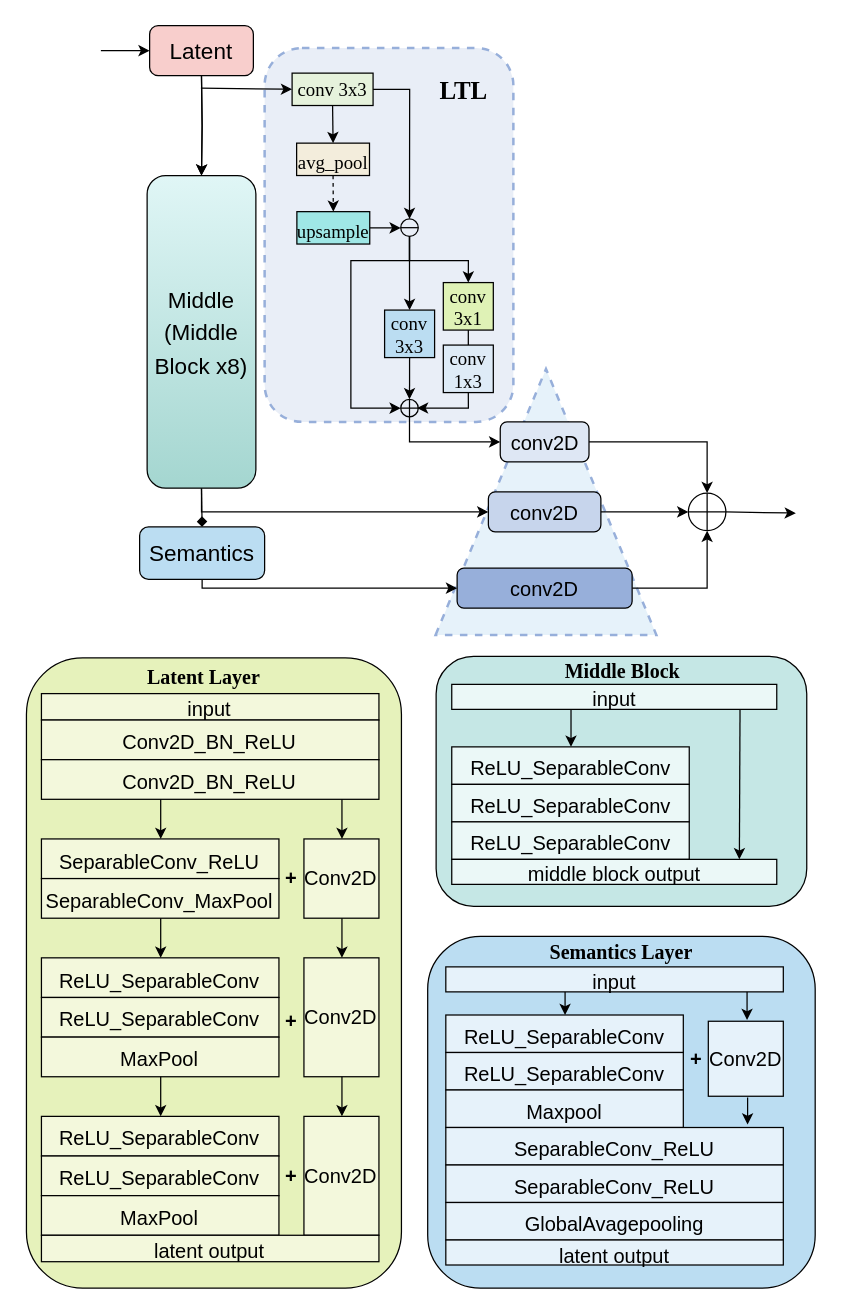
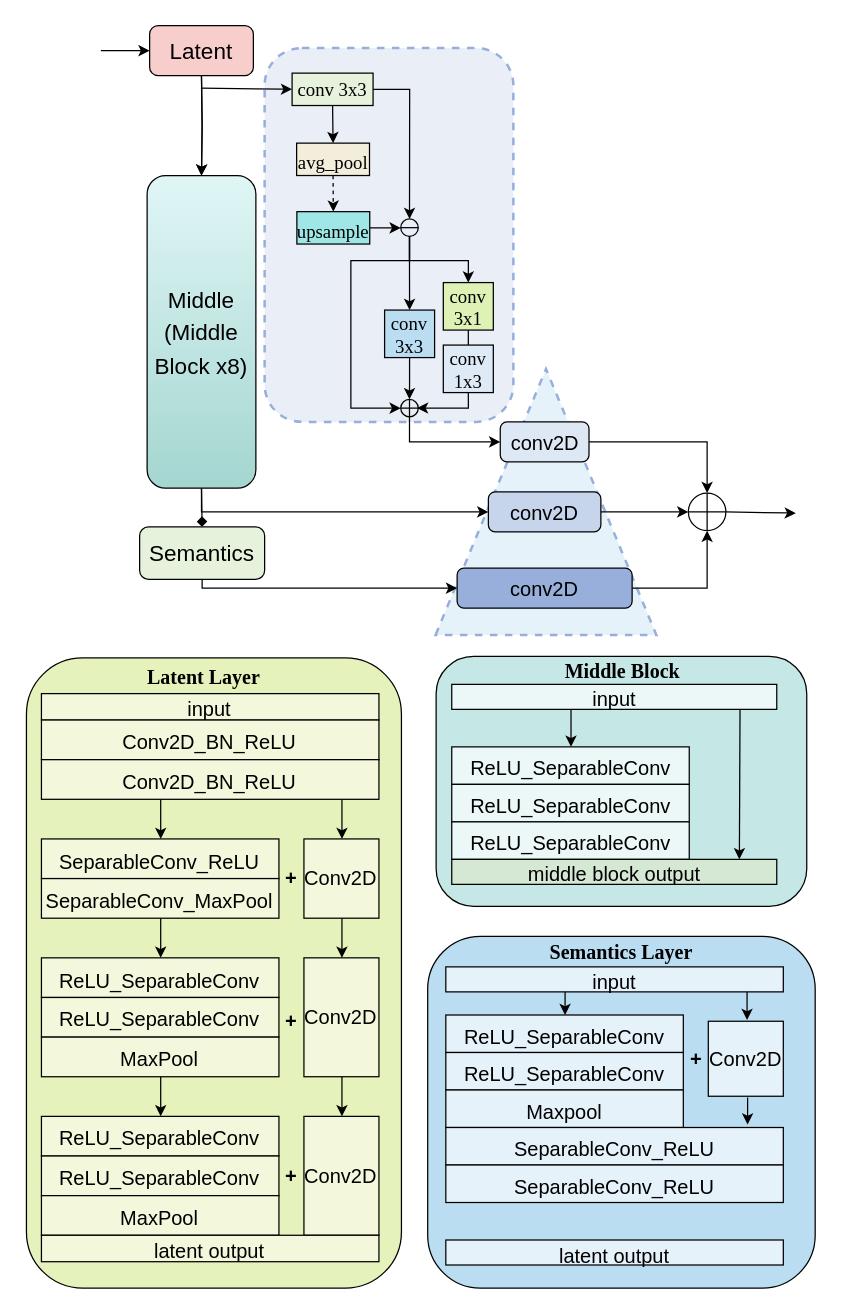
- <mxCell id="98" value="&lt;b style=&quot;font-size: 20px;&quot;&gt;LTL&lt;/b&gt;" style="text;html=1;align=center;verticalAlign=middle;resizable=0;points=[];autosize=1;strokeColor=none;fillColor=none;fontSize=20;fontFamily=Times New Roman;" vertex="1" parent="1"><mxGeometry x="339.5" y="50.96" width="60" height="40" as="geometry" /></mxCell>
- <mxCell id="14" value="&lt;font style=&quot;font-size: 18px;&quot;&gt;Semantics&lt;/font&gt;" style="rounded=1;whiteSpace=wrap;html=1;fontSize=22;strokeColor=default;fillColor=#BBDDF2;arcSize=17;" vertex="1" parent="1"><mxGeometry x="111" y="421" width="100" height="42" as="geometry" /></mxCell>
+ <mxCell id="14" value="&lt;font style=&quot;font-size: 18px;&quot;&gt;Semantics&lt;/font&gt;" style="rounded=1;whiteSpace=wrap;html=1;fontSize=22;strokeColor=default;fillColor=#e6f2dc;arcSize=17;" vertex="1" parent="1"><mxGeometry x="111" y="421" width="100" height="42" as="geometry" /></mxCell>
- <mxCell id="79" value="&lt;span style=&quot;font-size: 16px;&quot;&gt;middle block output&lt;/span&gt;" style="rounded=0;whiteSpace=wrap;html=1;fontSize=20;align=center;fillColor=#EBF8F7;" vertex="1" parent="70"><mxGeometry x="12.5" y="177" width="260" height="20" as="geometry" /></mxCell>
+ <mxCell id="79" value="&lt;span style=&quot;font-size: 16px;&quot;&gt;middle block output&lt;/span&gt;" style="rounded=0;whiteSpace=wrap;html=1;fontSize=20;align=center;fillColor=#d5e8d4;" vertex="1" parent="70"><mxGeometry x="12.5" y="177" width="260" height="20" as="geometry" /></mxCell>
- <mxCell id="92" value="&lt;span style=&quot;font-size: 16px;&quot;&gt;GlobalAvagepooling&lt;/span&gt;" style="rounded=0;whiteSpace=wrap;html=1;fontSize=20;fillColor=#E6F2FA;" vertex="1" parent="81"><mxGeometry x="14.5" y="225.5" width="270" height="30" as="geometry" /></mxCell>
